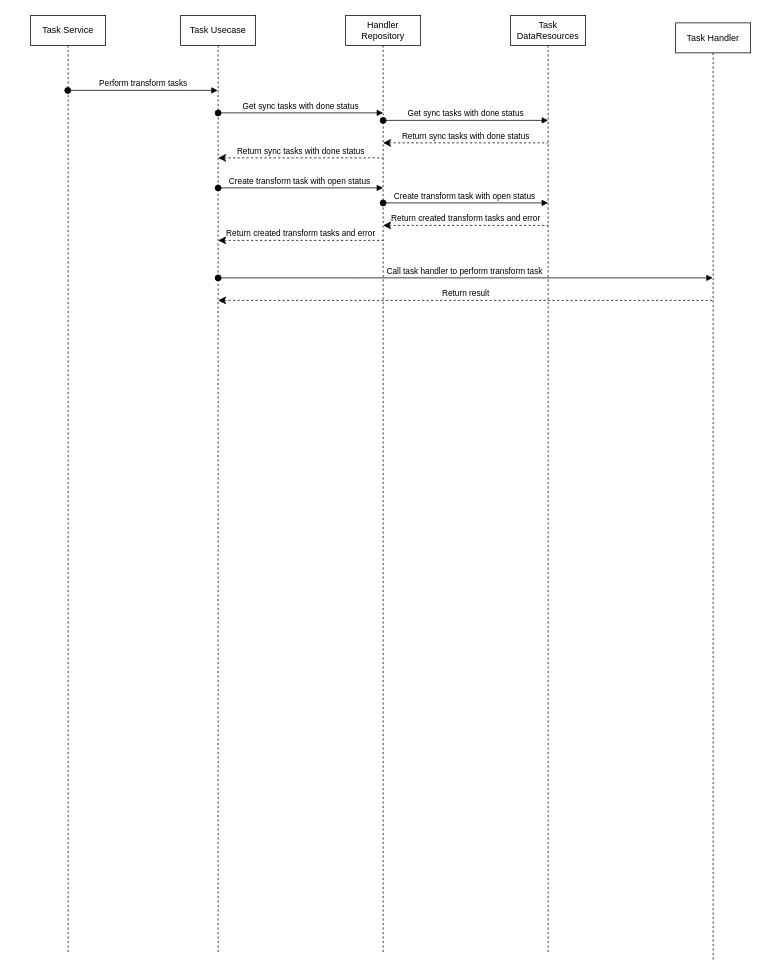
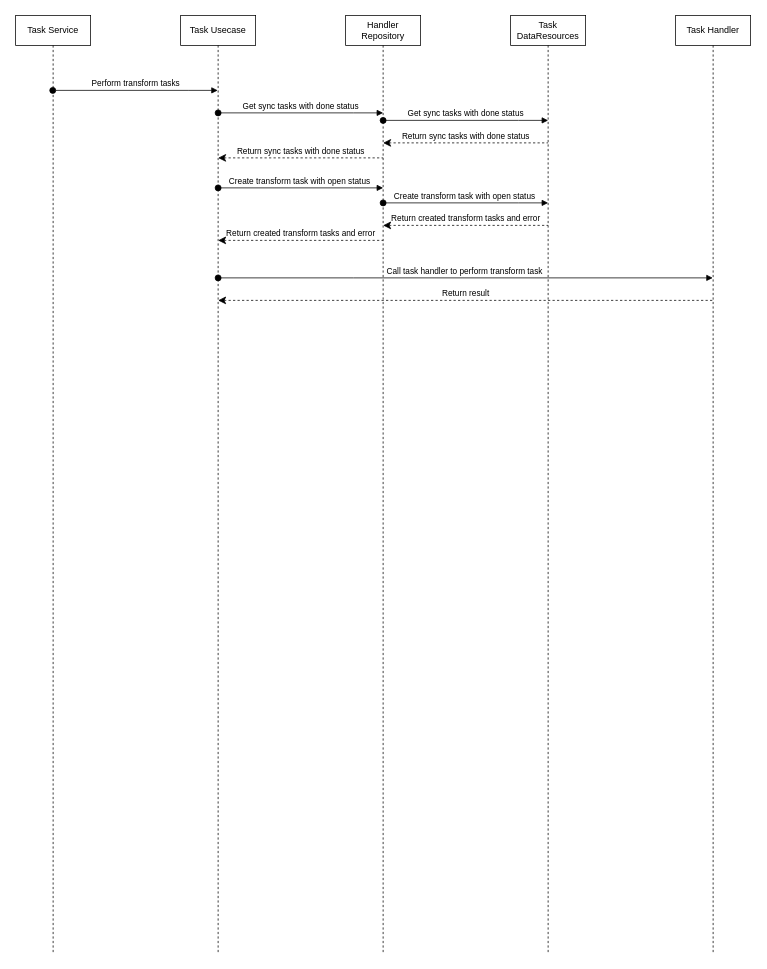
- <mxCell id="2" value="Task Service" style="shape=umlLifeline;perimeter=lifelinePerimeter;whiteSpace=wrap;html=1;container=1;dropTarget=0;collapsible=0;recursiveResize=0;outlineConnect=0;portConstraint=eastwest;newEdgeStyle={&quot;curved&quot;:0,&quot;rounded&quot;:0};" vertex="1" parent="1"><mxGeometry x="40" y="20" width="100" height="1250" as="geometry" /></mxCell>
+ <mxCell id="2" value="Task Service" style="shape=umlLifeline;perimeter=lifelinePerimeter;whiteSpace=wrap;html=1;container=1;dropTarget=0;collapsible=0;recursiveResize=0;outlineConnect=0;portConstraint=eastwest;newEdgeStyle={&quot;curved&quot;:0,&quot;rounded&quot;:0};" vertex="1" parent="1"><mxGeometry x="20" y="20" width="100" height="1250" as="geometry" /></mxCell>
- <mxCell id="9" value="Task Handler" style="shape=umlLifeline;perimeter=lifelinePerimeter;whiteSpace=wrap;html=1;container=1;dropTarget=0;collapsible=0;recursiveResize=0;outlineConnect=0;portConstraint=eastwest;newEdgeStyle={&quot;curved&quot;:0,&quot;rounded&quot;:0};" vertex="1" parent="1"><mxGeometry x="900" y="30" width="100" height="1250" as="geometry" /></mxCell>
+ <mxCell id="9" value="Task Handler" style="shape=umlLifeline;perimeter=lifelinePerimeter;whiteSpace=wrap;html=1;container=1;dropTarget=0;collapsible=0;recursiveResize=0;outlineConnect=0;portConstraint=eastwest;newEdgeStyle={&quot;curved&quot;:0,&quot;rounded&quot;:0};" vertex="1" parent="1"><mxGeometry x="900" y="20" width="100" height="1250" as="geometry" /></mxCell>
